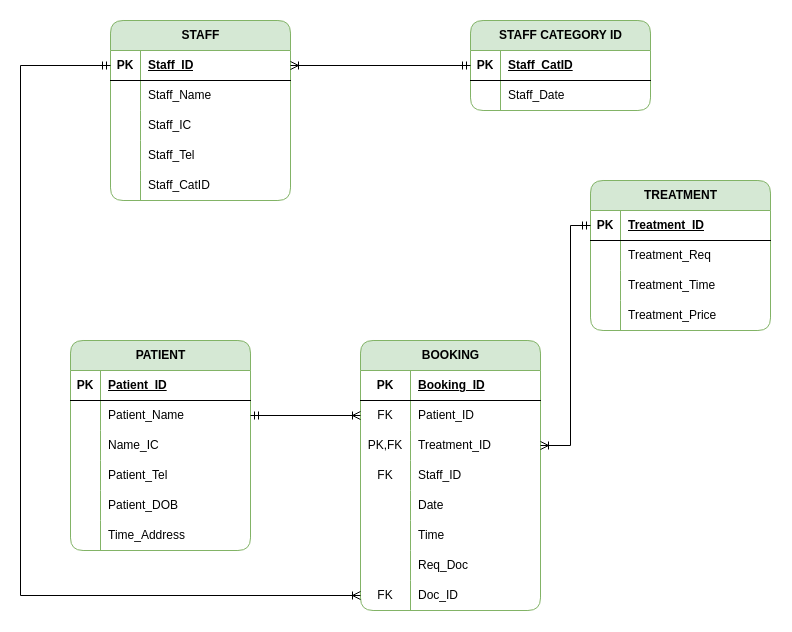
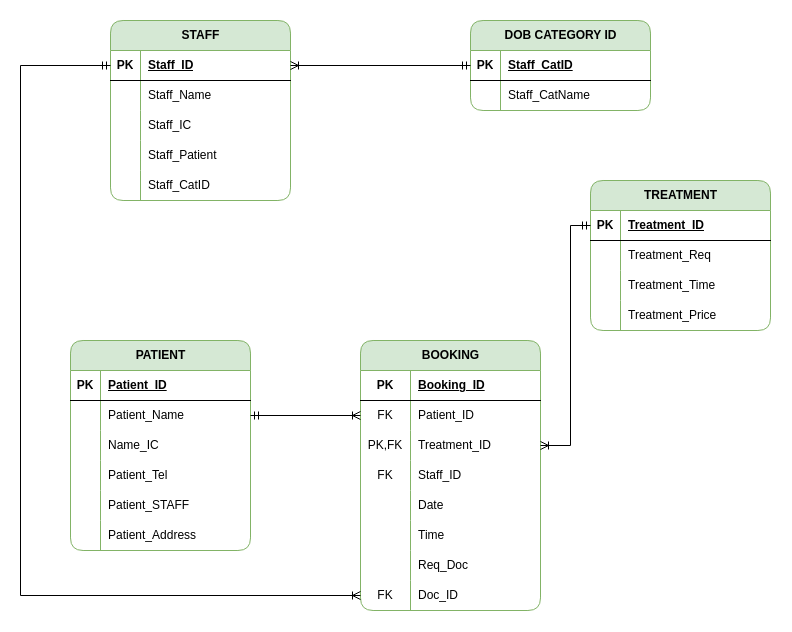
- <mxCell id="18" value="STAFF CATEGORY ID" style="shape=table;startSize=30;container=1;collapsible=1;childLayout=tableLayout;fixedRows=1;rowLines=0;fontStyle=1;align=center;resizeLast=1;html=1;rounded=1;arcSize=14;fillColor=#d5e8d4;strokeColor=#82b366;" vertex="1" parent="1"><mxGeometry x="470" y="20" width="180" height="90" as="geometry" /></mxCell>
+ <mxCell id="18" value="DOB CATEGORY ID" style="shape=table;startSize=30;container=1;collapsible=1;childLayout=tableLayout;fixedRows=1;rowLines=0;fontStyle=1;align=center;resizeLast=1;html=1;rounded=1;arcSize=14;fillColor=#d5e8d4;strokeColor=#82b366;" vertex="1" parent="1"><mxGeometry x="470" y="20" width="180" height="90" as="geometry" /></mxCell>
- <mxCell id="24" value="Staff_Date" style="shape=partialRectangle;connectable=0;fillColor=none;top=0;left=0;bottom=0;right=0;align=left;spacingLeft=6;overflow=hidden;whiteSpace=wrap;html=1;" vertex="1" parent="22"><mxGeometry x="30" width="150" height="30" as="geometry"><mxRectangle width="150" height="30" as="alternateBounds" /></mxGeometry></mxCell>
+ <mxCell id="24" value="Staff_CatName" style="shape=partialRectangle;connectable=0;fillColor=none;top=0;left=0;bottom=0;right=0;align=left;spacingLeft=6;overflow=hidden;whiteSpace=wrap;html=1;" vertex="1" parent="22"><mxGeometry x="30" width="150" height="30" as="geometry"><mxRectangle width="150" height="30" as="alternateBounds" /></mxGeometry></mxCell>
- <mxCell id="14" value="Staff_Tel" style="shape=partialRectangle;connectable=0;fillColor=none;top=0;left=0;bottom=0;right=0;align=left;spacingLeft=6;overflow=hidden;whiteSpace=wrap;html=1;" vertex="1" parent="12"><mxGeometry x="30" width="150" height="30" as="geometry"><mxRectangle width="150" height="30" as="alternateBounds" /></mxGeometry></mxCell>
+ <mxCell id="14" value="Staff_Patient" style="shape=partialRectangle;connectable=0;fillColor=none;top=0;left=0;bottom=0;right=0;align=left;spacingLeft=6;overflow=hidden;whiteSpace=wrap;html=1;" vertex="1" parent="12"><mxGeometry x="30" width="150" height="30" as="geometry"><mxRectangle width="150" height="30" as="alternateBounds" /></mxGeometry></mxCell>
- <mxCell id="40" value="Patient_DOB" style="shape=partialRectangle;connectable=0;fillColor=none;top=0;left=0;bottom=0;right=0;align=left;spacingLeft=6;overflow=hidden;whiteSpace=wrap;html=1;" vertex="1" parent="38"><mxGeometry x="30" width="150" height="30" as="geometry"><mxRectangle width="150" height="30" as="alternateBounds" /></mxGeometry></mxCell>
+ <mxCell id="40" value="Patient_STAFF" style="shape=partialRectangle;connectable=0;fillColor=none;top=0;left=0;bottom=0;right=0;align=left;spacingLeft=6;overflow=hidden;whiteSpace=wrap;html=1;" vertex="1" parent="38"><mxGeometry x="30" width="150" height="30" as="geometry"><mxRectangle width="150" height="30" as="alternateBounds" /></mxGeometry></mxCell>
- <mxCell id="43" value="Time_Address" style="shape=partialRectangle;connectable=0;fillColor=none;top=0;left=0;bottom=0;right=0;align=left;spacingLeft=6;overflow=hidden;whiteSpace=wrap;html=1;" vertex="1" parent="41"><mxGeometry x="30" width="150" height="30" as="geometry"><mxRectangle width="150" height="30" as="alternateBounds" /></mxGeometry></mxCell>
+ <mxCell id="43" value="Patient_Address" style="shape=partialRectangle;connectable=0;fillColor=none;top=0;left=0;bottom=0;right=0;align=left;spacingLeft=6;overflow=hidden;whiteSpace=wrap;html=1;" vertex="1" parent="41"><mxGeometry x="30" width="150" height="30" as="geometry"><mxRectangle width="150" height="30" as="alternateBounds" /></mxGeometry></mxCell>
